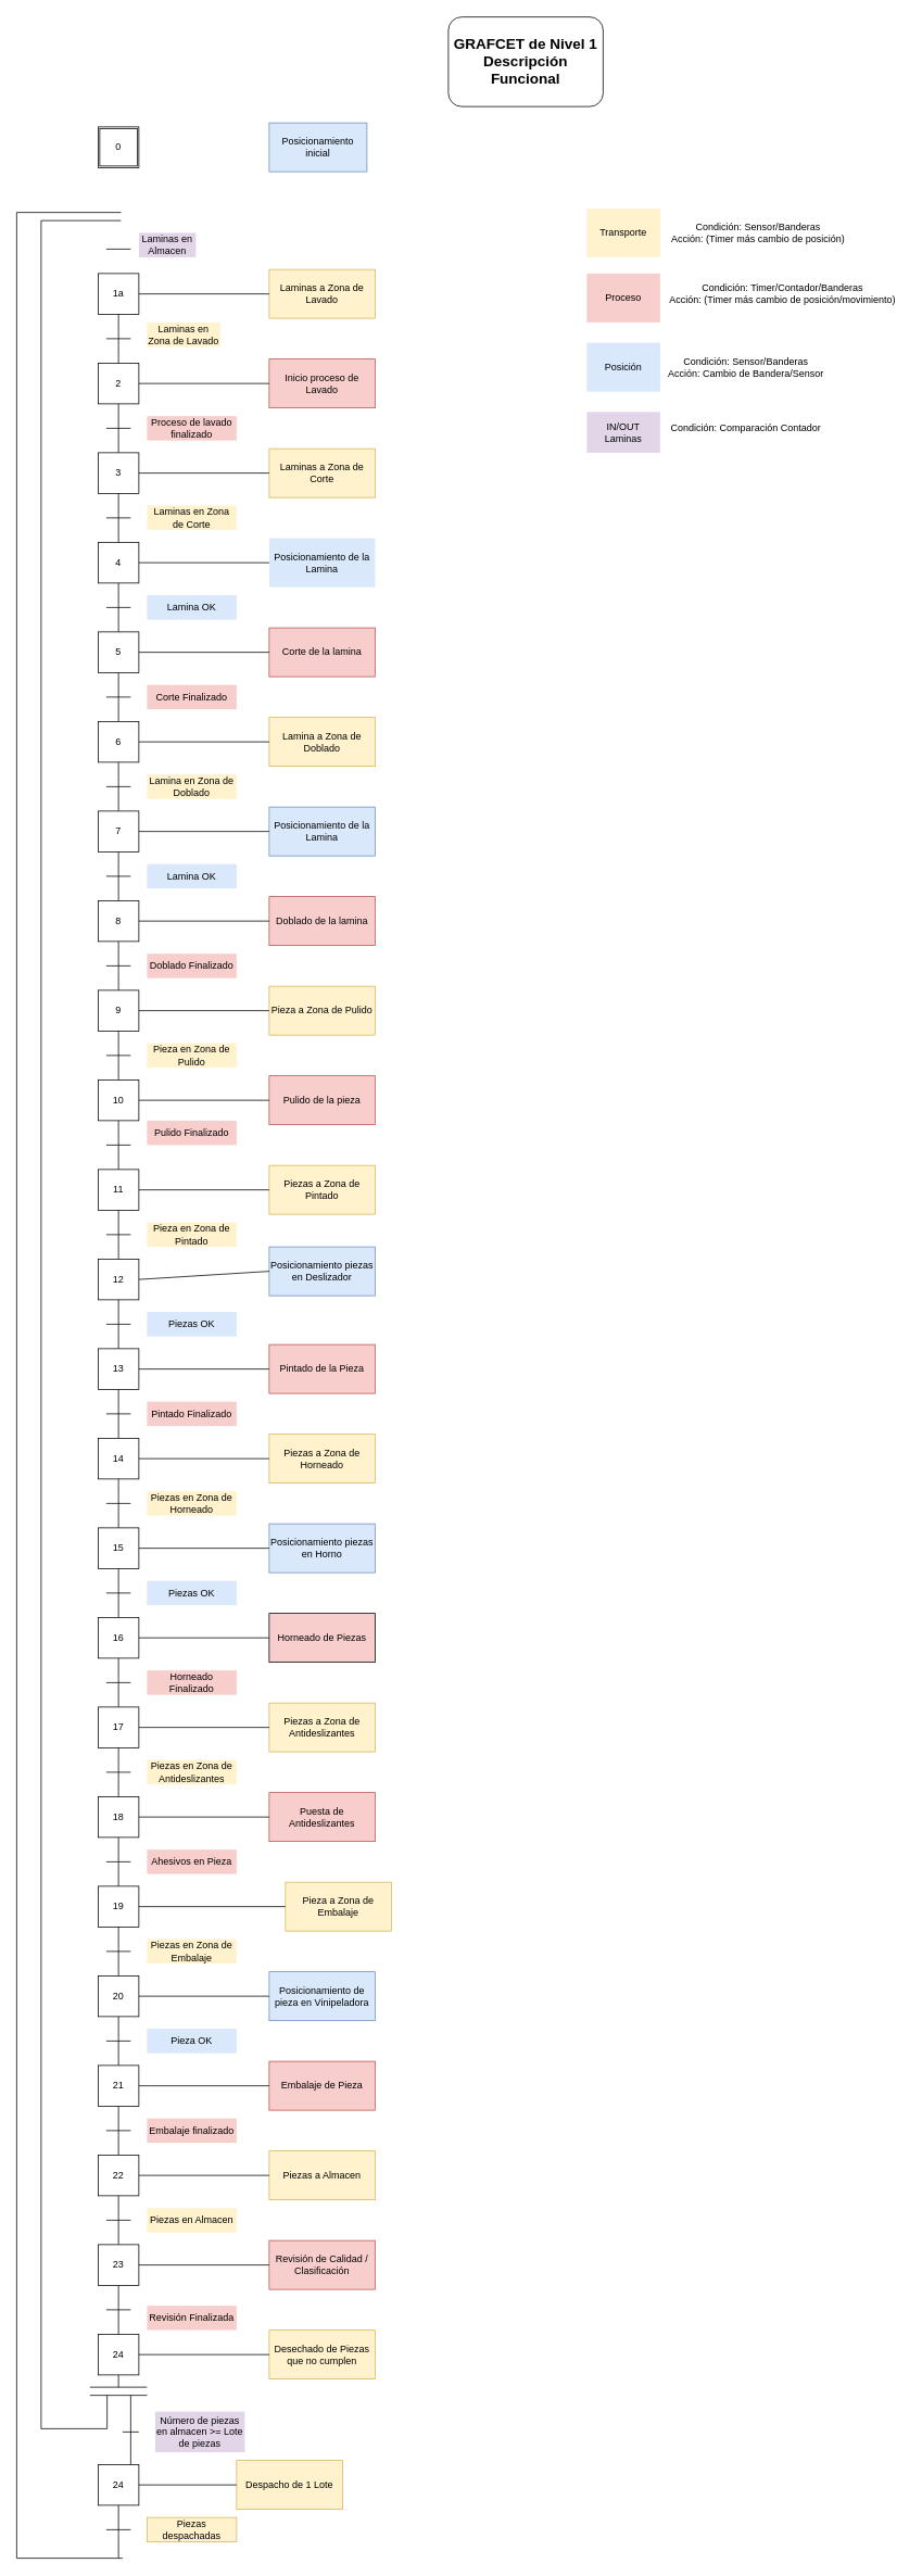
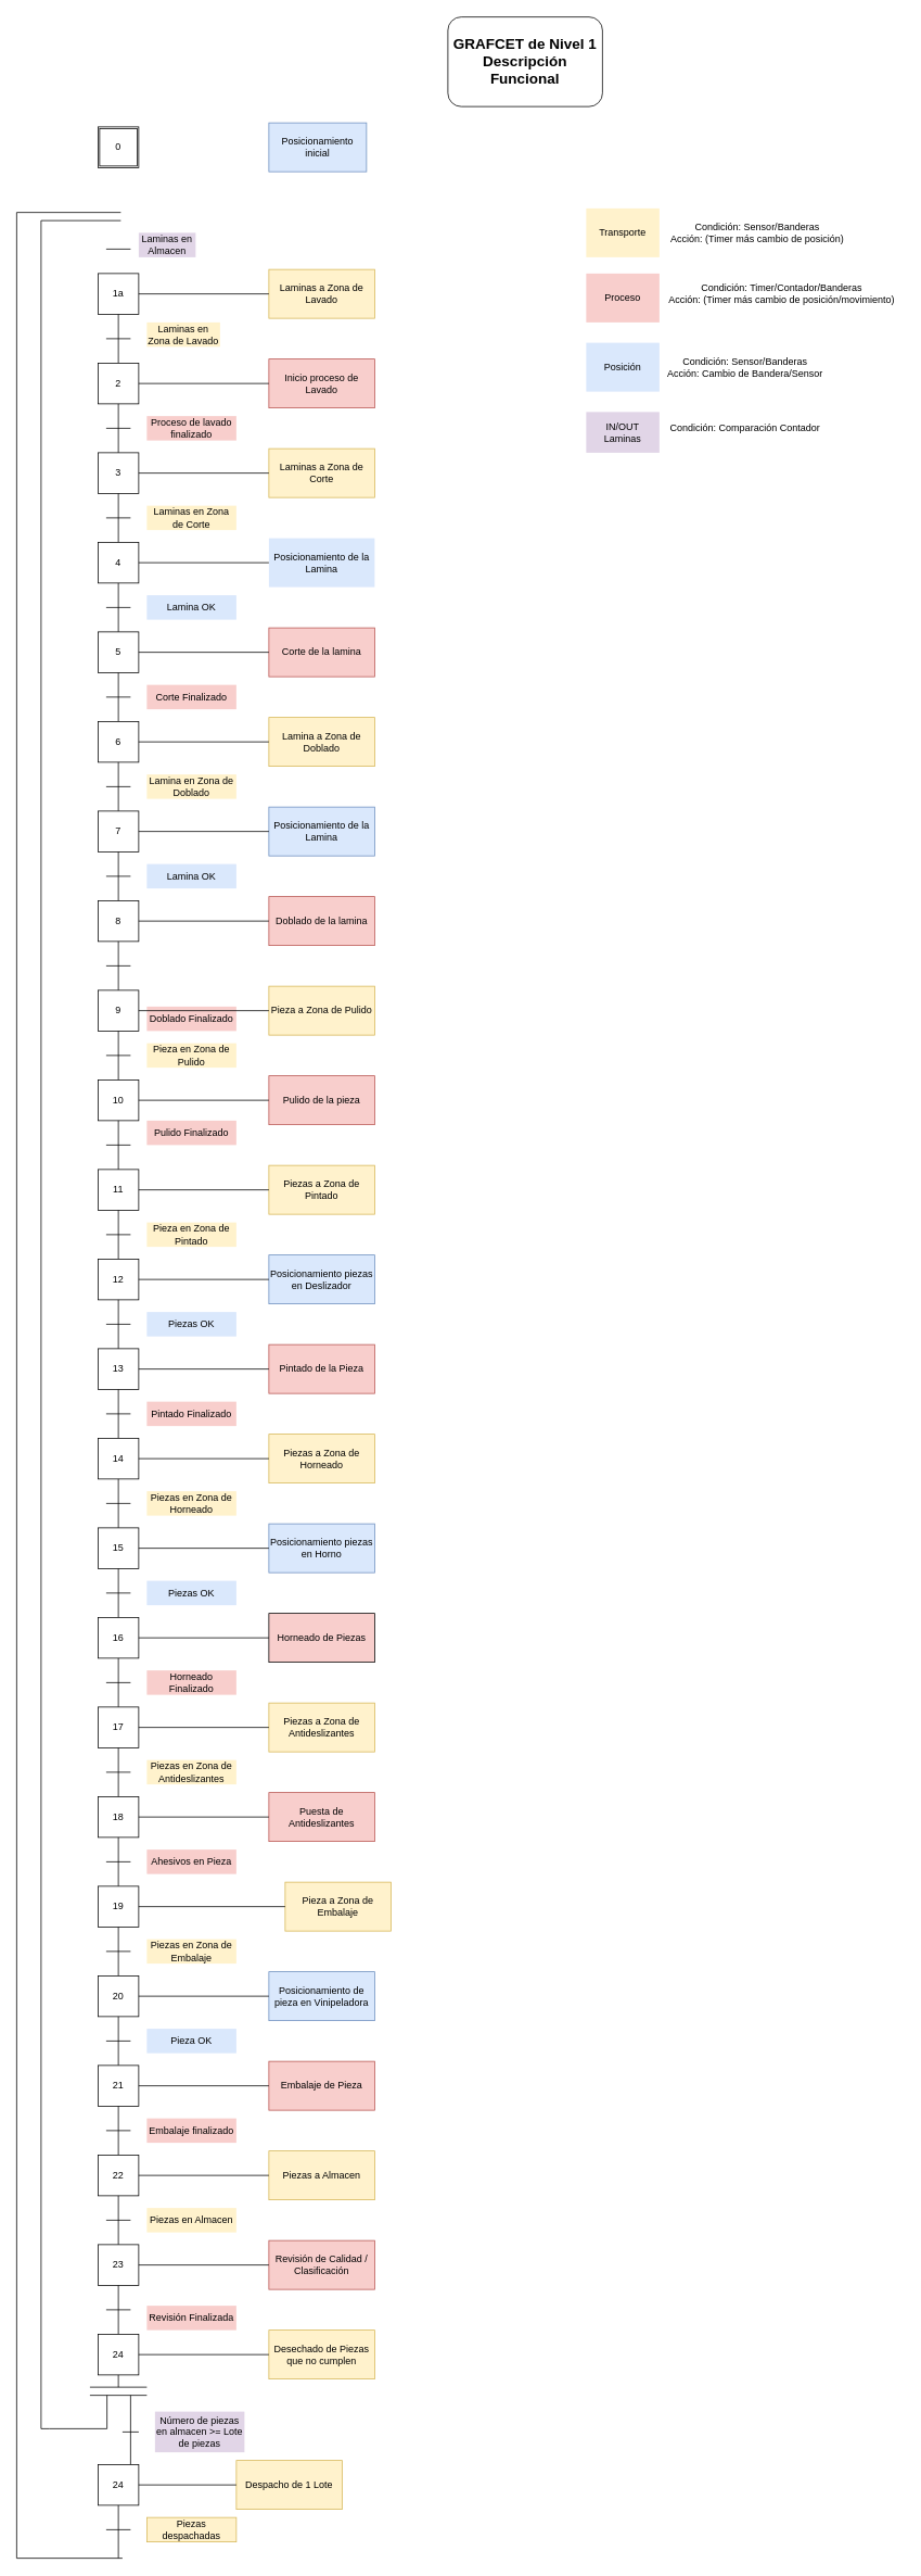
- <mxCell id="53" value="Doblado Finalizado" style="text;strokeColor=none;align=center;fillColor=#f8cecc;html=1;verticalAlign=middle;whiteSpace=wrap;rounded=0;" parent="1" vertex="1"><mxGeometry x="180" y="1170" width="110" height="30" as="geometry" /></mxCell>
+ <mxCell id="53" value="Doblado Finalizado" style="text;strokeColor=none;align=center;fillColor=#f8cecc;html=1;verticalAlign=middle;whiteSpace=wrap;rounded=0;" parent="1" vertex="1"><mxGeometry x="180" y="1235" width="110" height="30" as="geometry" /></mxCell>
- <mxCell id="75" value="Posicionamiento piezas en Deslizador" style="rounded=0;whiteSpace=wrap;html=1;fillColor=#dae8fc;strokeColor=#6c8ebf;" parent="1" vertex="1"><mxGeometry x="330" y="1530" width="130" height="60" as="geometry" /></mxCell>
+ <mxCell id="75" value="Posicionamiento piezas en Deslizador" style="rounded=0;whiteSpace=wrap;html=1;fillColor=#dae8fc;strokeColor=#6c8ebf;" parent="1" vertex="1"><mxGeometry x="330" y="1540" width="130" height="60" as="geometry" /></mxCell>
